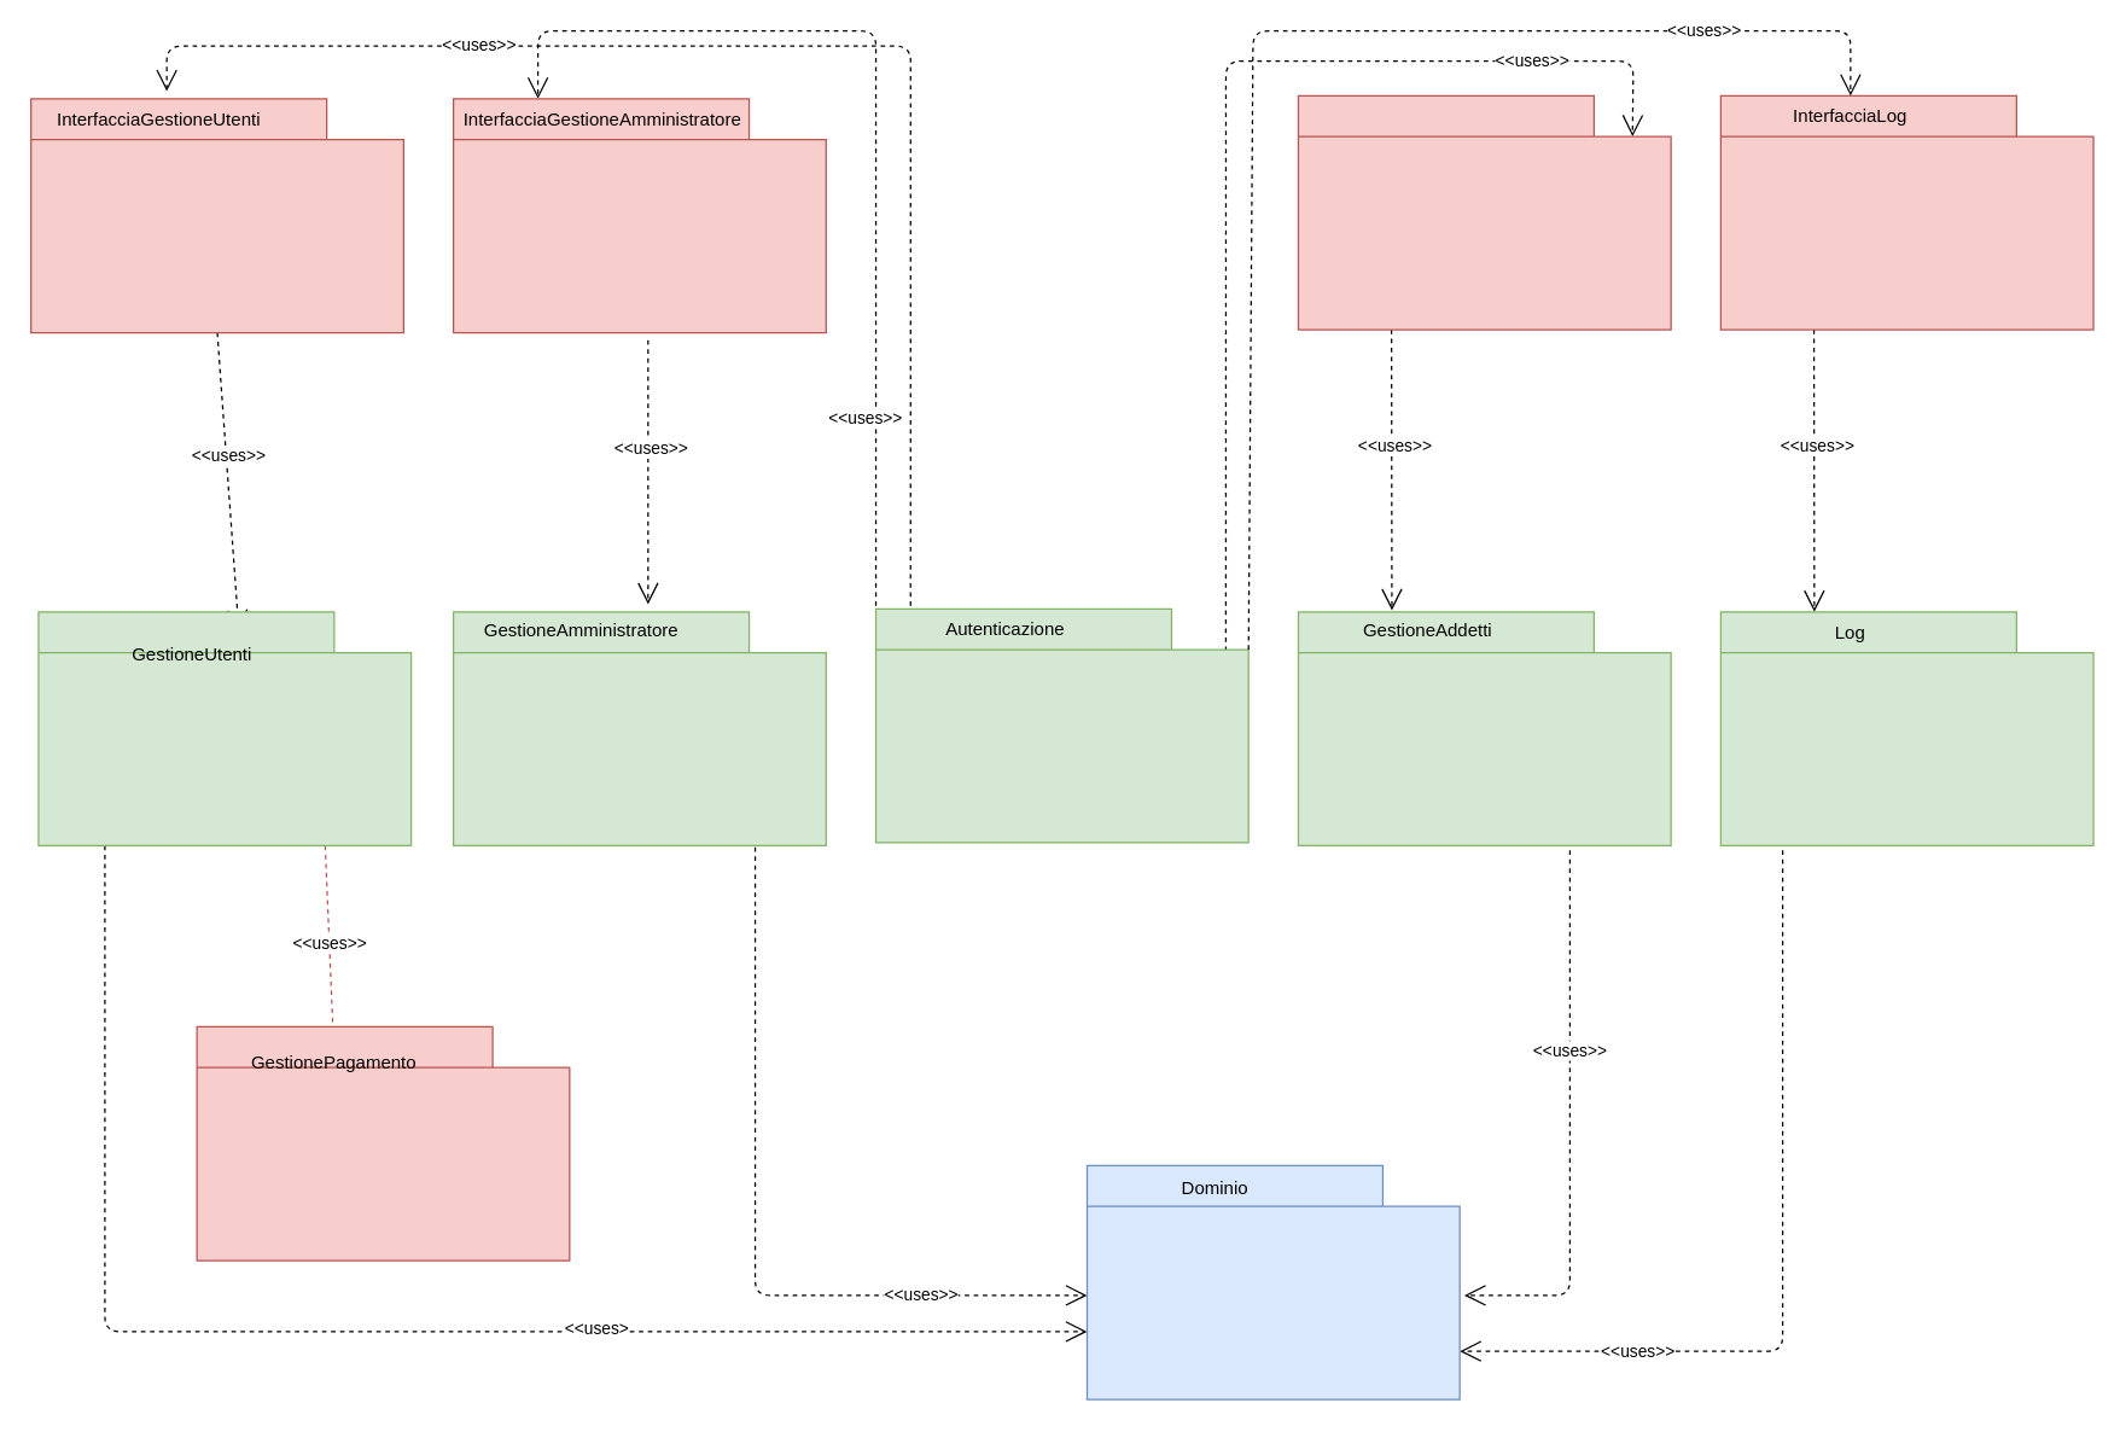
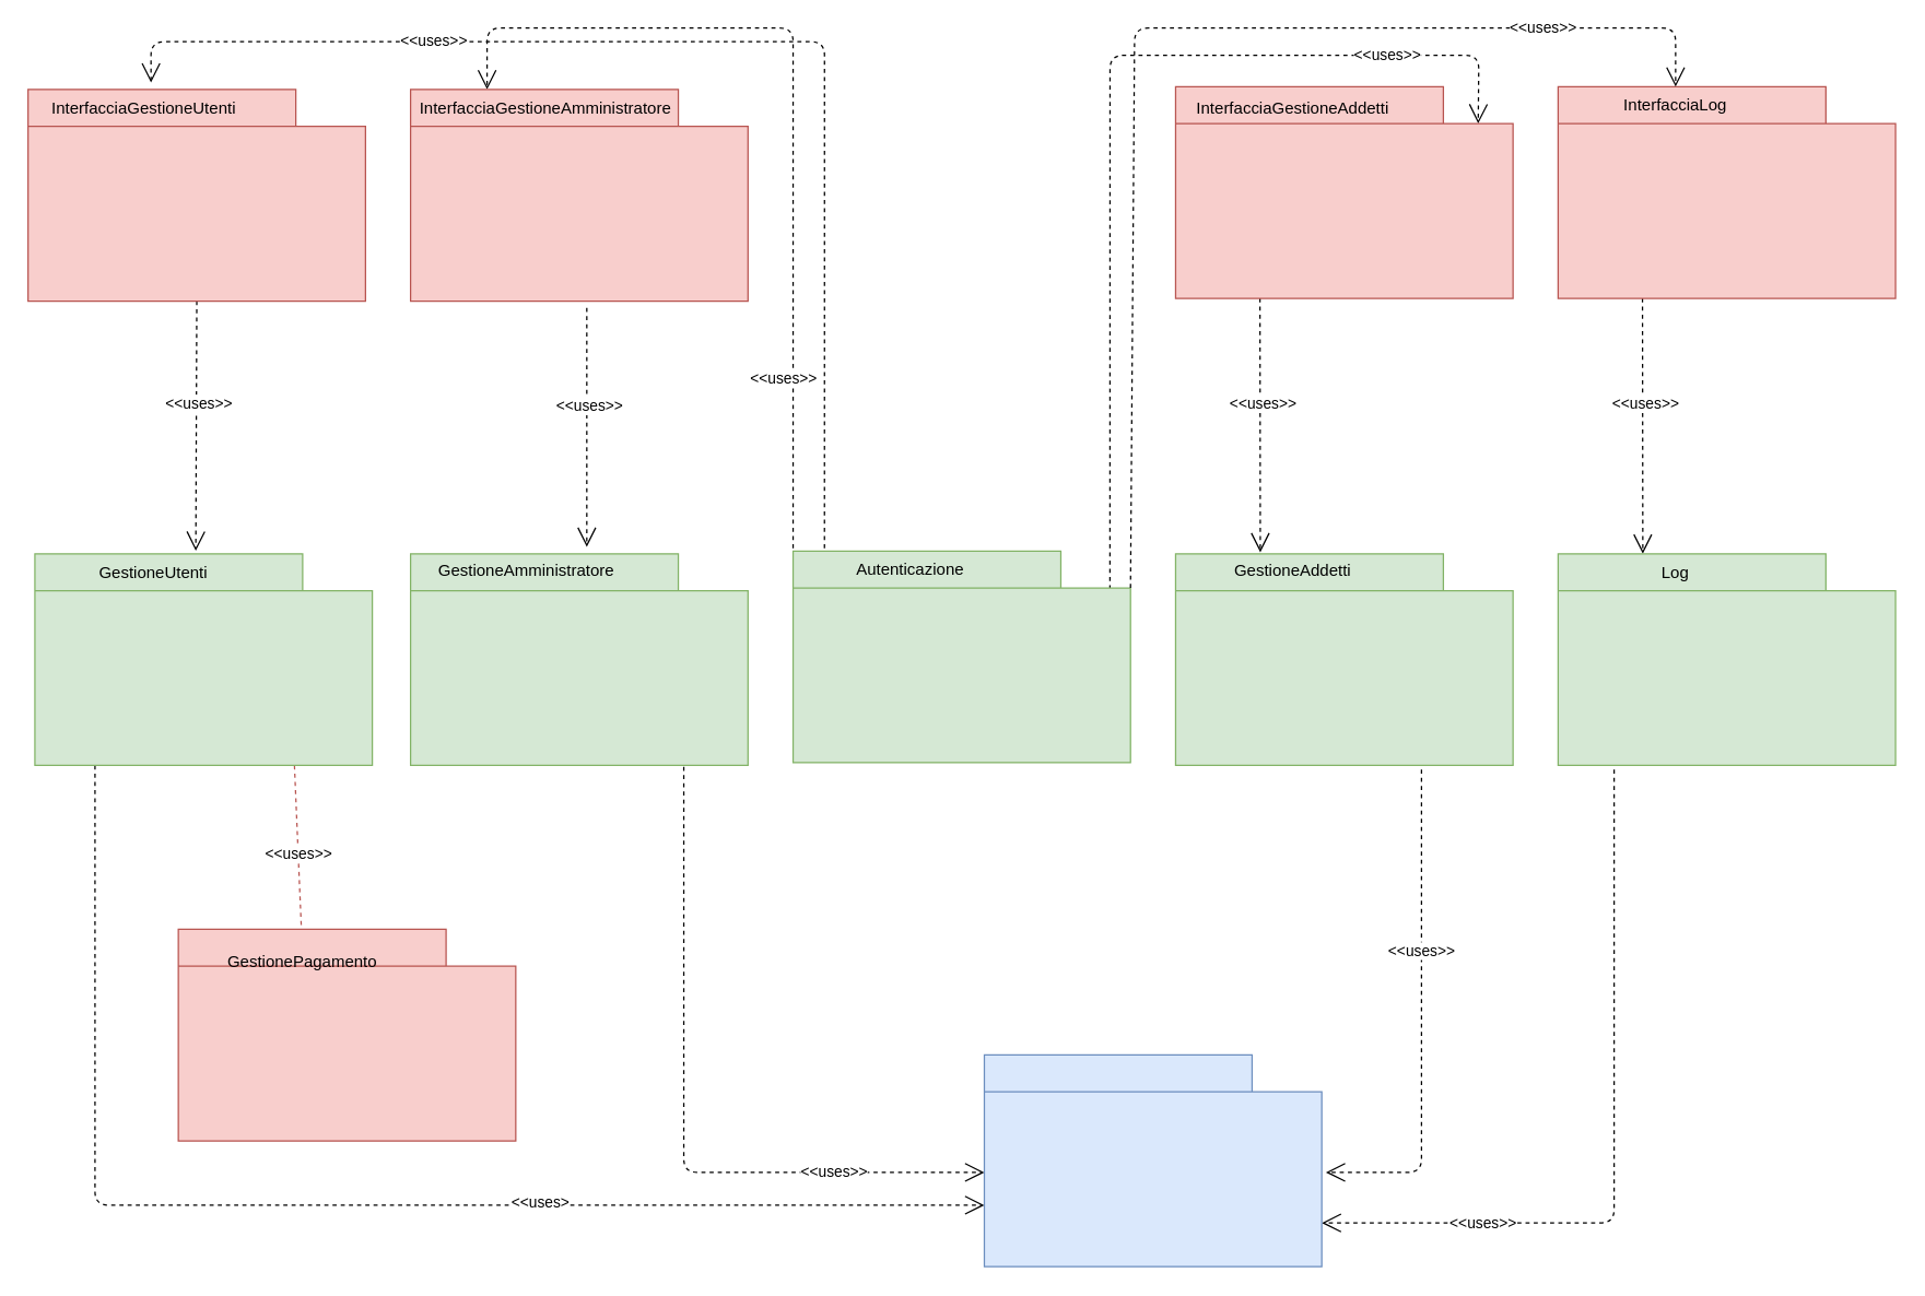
+ <mxCell id="19" value="InterfacciaGestioneAddetti" style="text;html=1;strokeColor=none;fillColor=none;align=center;verticalAlign=middle;whiteSpace=wrap;rounded=0;shadow=0;comic=0;labelBackgroundColor=none;" parent="1" vertex="1"><mxGeometry x="861" y="65" width="170" height="27" as="geometry" /></mxCell>
- <mxCell id="23" value="GestioneUtenti" style="text;html=1;strokeColor=none;fillColor=none;align=center;verticalAlign=middle;whiteSpace=wrap;rounded=0;shadow=0;comic=0;labelBackgroundColor=none;" parent="1" vertex="1"><mxGeometry x="41.5" y="420" width="170" height="27" as="geometry" /></mxCell>
+ <mxCell id="23" value="GestioneUtenti" style="text;html=1;strokeColor=none;fillColor=none;align=center;verticalAlign=middle;whiteSpace=wrap;rounded=0;shadow=0;comic=0;labelBackgroundColor=none;" parent="1" vertex="1"><mxGeometry x="26.5" y="405" width="170" height="27" as="geometry" /></mxCell>
- <mxCell id="27" value="Dominio" style="text;html=1;strokeColor=none;fillColor=none;align=center;verticalAlign=middle;whiteSpace=wrap;rounded=0;shadow=0;comic=0;labelBackgroundColor=none;" parent="1" vertex="1"><mxGeometry x="720" y="773" width="170" height="27" as="geometry" /></mxCell>
